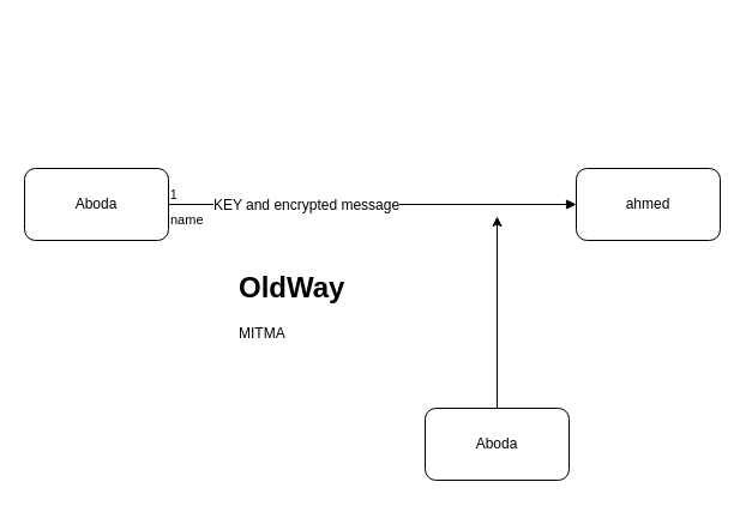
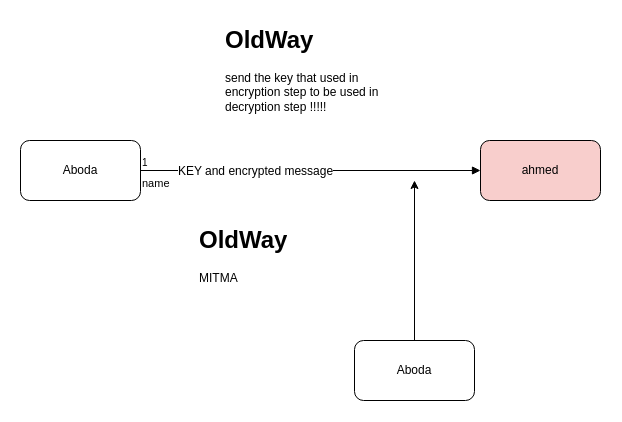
+ <mxCell id="4" value="&lt;h1&gt;OldWay&lt;/h1&gt;&lt;p&gt;send the key that used in encryption step to be used in decryption step !!!!!&lt;/p&gt;" style="text;html=1;strokeColor=none;fillColor=none;spacing=5;spacingTop=-20;whiteSpace=wrap;overflow=hidden;rounded=0;" parent="1" vertex="1"><mxGeometry x="220" y="20" width="190" height="120" as="geometry" /></mxCell>
- <mxCell id="3" value="ahmed" style="rounded=1;whiteSpace=wrap;html=1;" parent="1" vertex="1"><mxGeometry x="480" y="140" width="120" height="60" as="geometry" /></mxCell>
+ <mxCell id="3" value="ahmed" style="rounded=1;whiteSpace=wrap;html=1;fillColor=#f8cecc;" parent="1" vertex="1"><mxGeometry x="480" y="140" width="120" height="60" as="geometry" /></mxCell>
